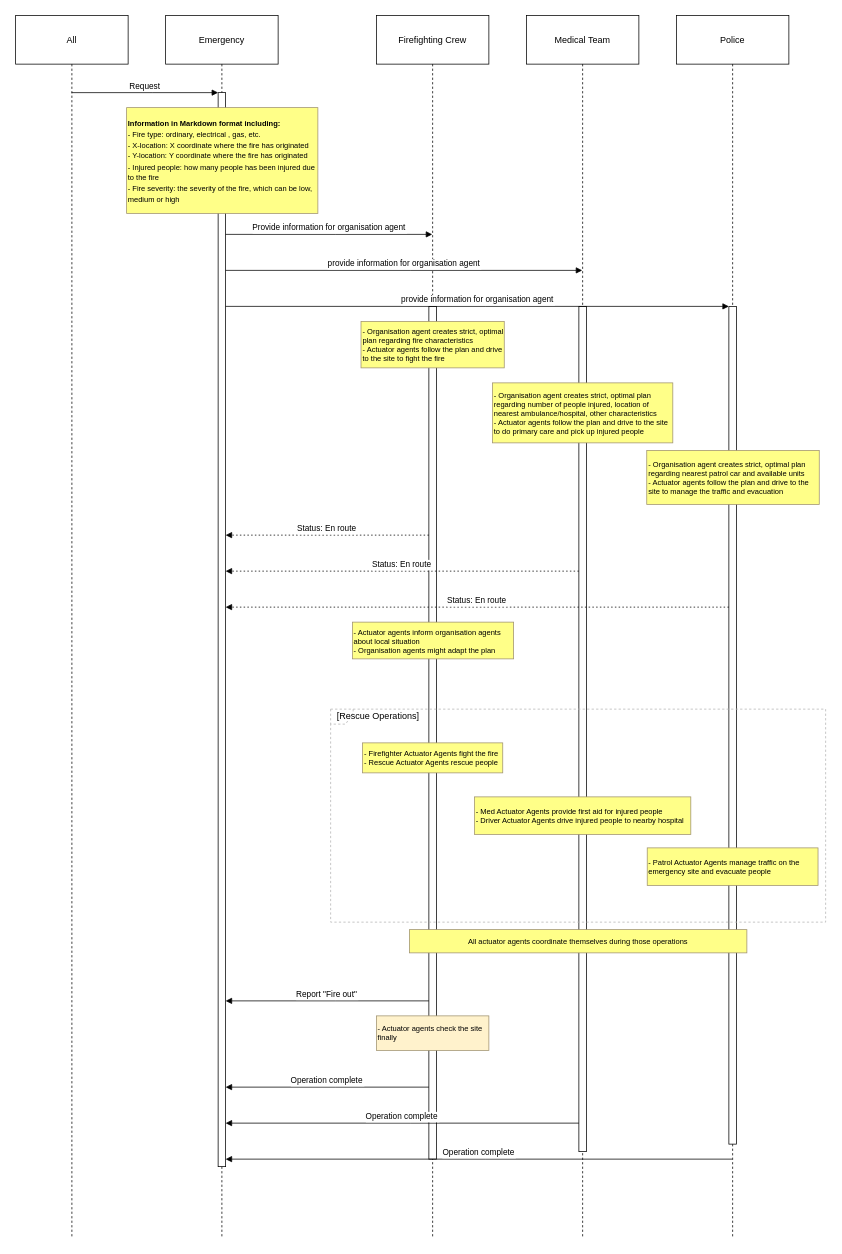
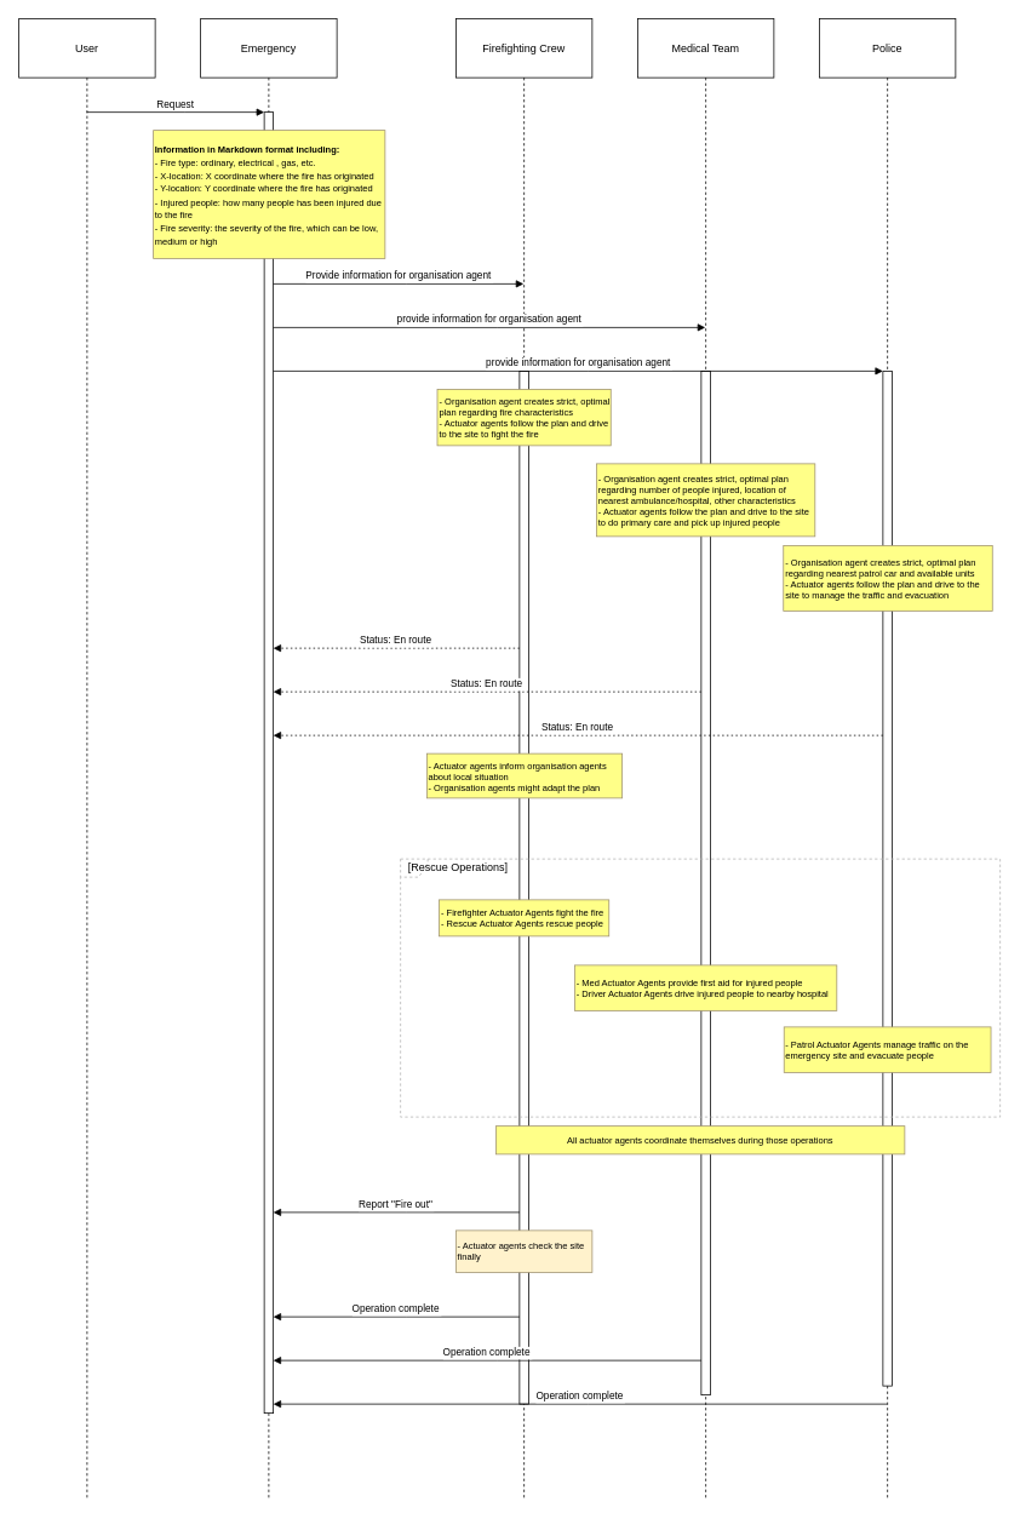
- <mxCell id="2" value="All" style="shape=umlLifeline;perimeter=lifelinePerimeter;whiteSpace=wrap;container=1;dropTarget=0;collapsible=0;recursiveResize=0;outlineConnect=0;portConstraint=eastwest;newEdgeStyle={&quot;edgeStyle&quot;:&quot;elbowEdgeStyle&quot;,&quot;elbow&quot;:&quot;vertical&quot;,&quot;curved&quot;:0,&quot;rounded&quot;:0};size=65;" vertex="1" parent="1"><mxGeometry x="20" y="20" width="150" height="1630" as="geometry" /></mxCell>
+ <mxCell id="2" value="User" style="shape=umlLifeline;perimeter=lifelinePerimeter;whiteSpace=wrap;container=1;dropTarget=0;collapsible=0;recursiveResize=0;outlineConnect=0;portConstraint=eastwest;newEdgeStyle={&quot;edgeStyle&quot;:&quot;elbowEdgeStyle&quot;,&quot;elbow&quot;:&quot;vertical&quot;,&quot;curved&quot;:0,&quot;rounded&quot;:0};size=65;" vertex="1" parent="1"><mxGeometry x="20" y="20" width="150" height="1630" as="geometry" /></mxCell>
